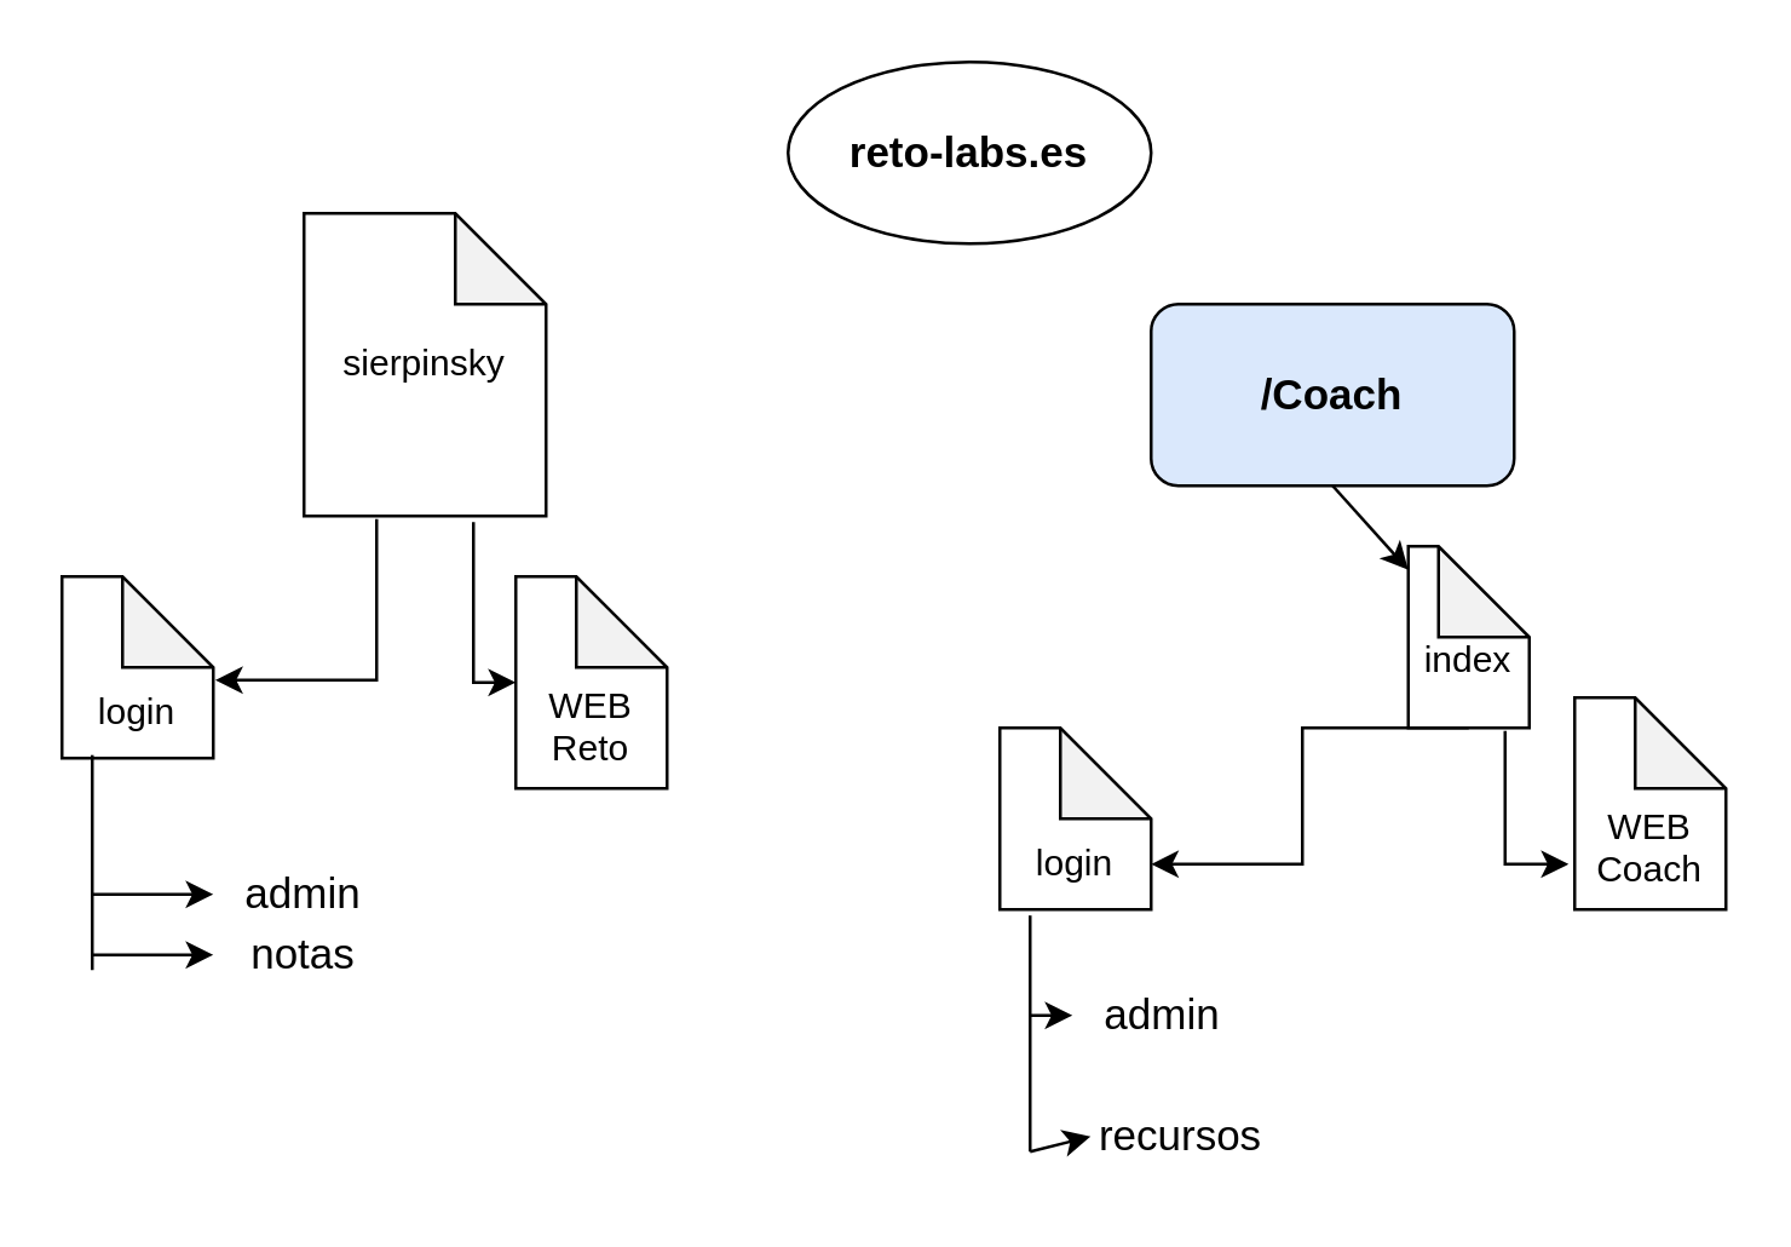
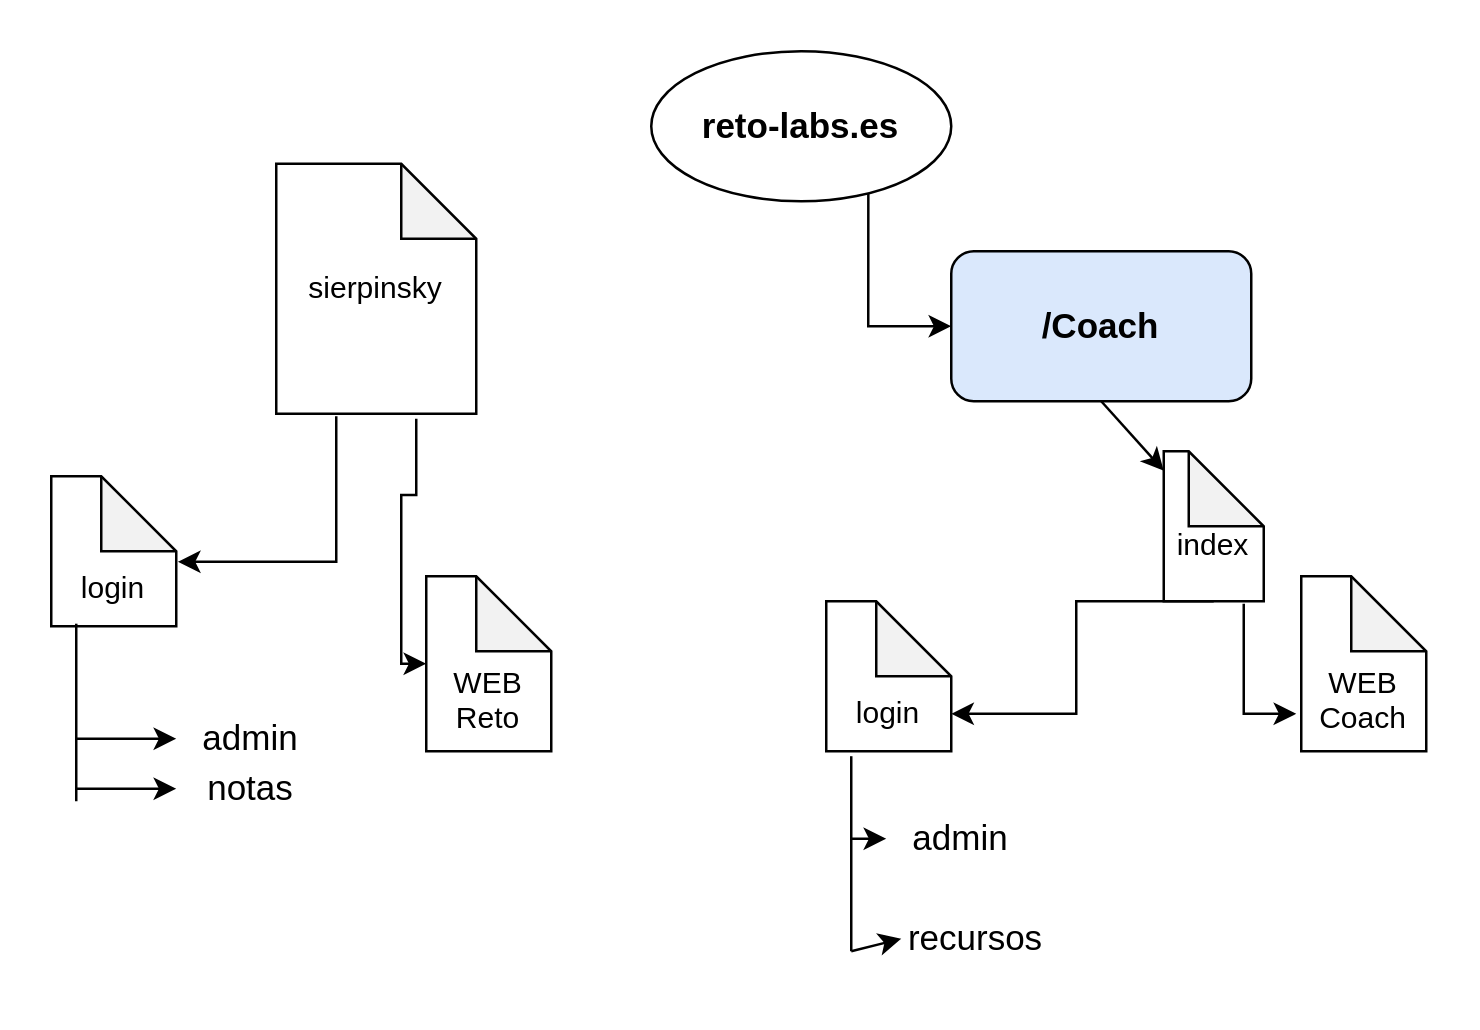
+ <mxCell id="8" value="" style="endArrow=classic;html=1;rounded=0;exitX=0.75;exitY=1;exitDx=0;exitDy=0;entryX=0;entryY=0.5;entryDx=0;entryDy=0;edgeStyle=orthogonalEdgeStyle;" edge="1" parent="1" source="2" target="7"><mxGeometry width="50" height="50" relative="1" as="geometry"><mxPoint x="330" y="240" as="sourcePoint" /><mxPoint x="380" y="190" as="targetPoint" /></mxGeometry></mxCell>
- <mxCell id="3" value="sierpinsky" style="shape=note;whiteSpace=wrap;html=1;backgroundOutline=1;darkOpacity=0.05;" vertex="1" parent="1"><mxGeometry x="100" y="70" width="80" height="100" as="geometry" /></mxCell>
+ <mxCell id="3" value="sierpinsky" style="shape=note;whiteSpace=wrap;html=1;backgroundOutline=1;darkOpacity=0.05;" vertex="1" parent="1"><mxGeometry x="110" y="65" width="80" height="100" as="geometry" /></mxCell>
- <mxCell id="4" value="&lt;div&gt;&lt;br&gt;&lt;/div&gt;&lt;div&gt;&lt;br&gt;&lt;/div&gt;&lt;div&gt;WEB&lt;/div&gt;&lt;div&gt;Reto&lt;/div&gt;" style="shape=note;whiteSpace=wrap;html=1;backgroundOutline=1;darkOpacity=0.05;" vertex="1" parent="1"><mxGeometry x="170" y="190" width="50" height="70" as="geometry" /></mxCell>
+ <mxCell id="4" value="&lt;div&gt;&lt;br&gt;&lt;/div&gt;&lt;div&gt;&lt;br&gt;&lt;/div&gt;&lt;div&gt;WEB&lt;/div&gt;&lt;div&gt;Reto&lt;/div&gt;" style="shape=note;whiteSpace=wrap;html=1;backgroundOutline=1;darkOpacity=0.05;" vertex="1" parent="1"><mxGeometry x="170" y="230" width="50" height="70" as="geometry" /></mxCell>
